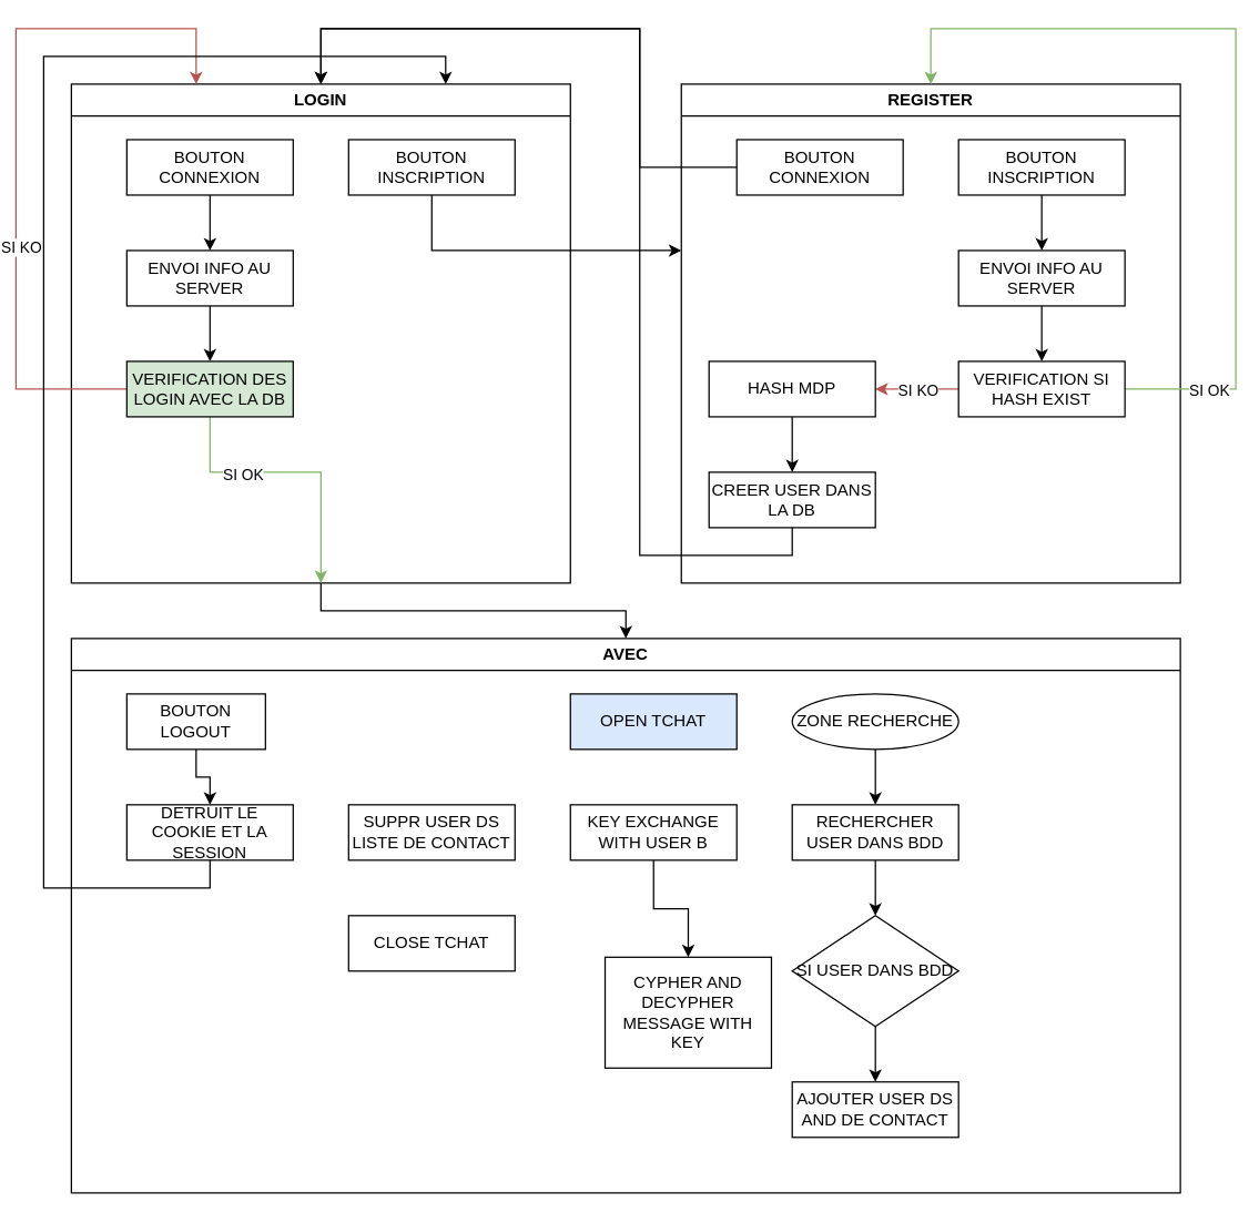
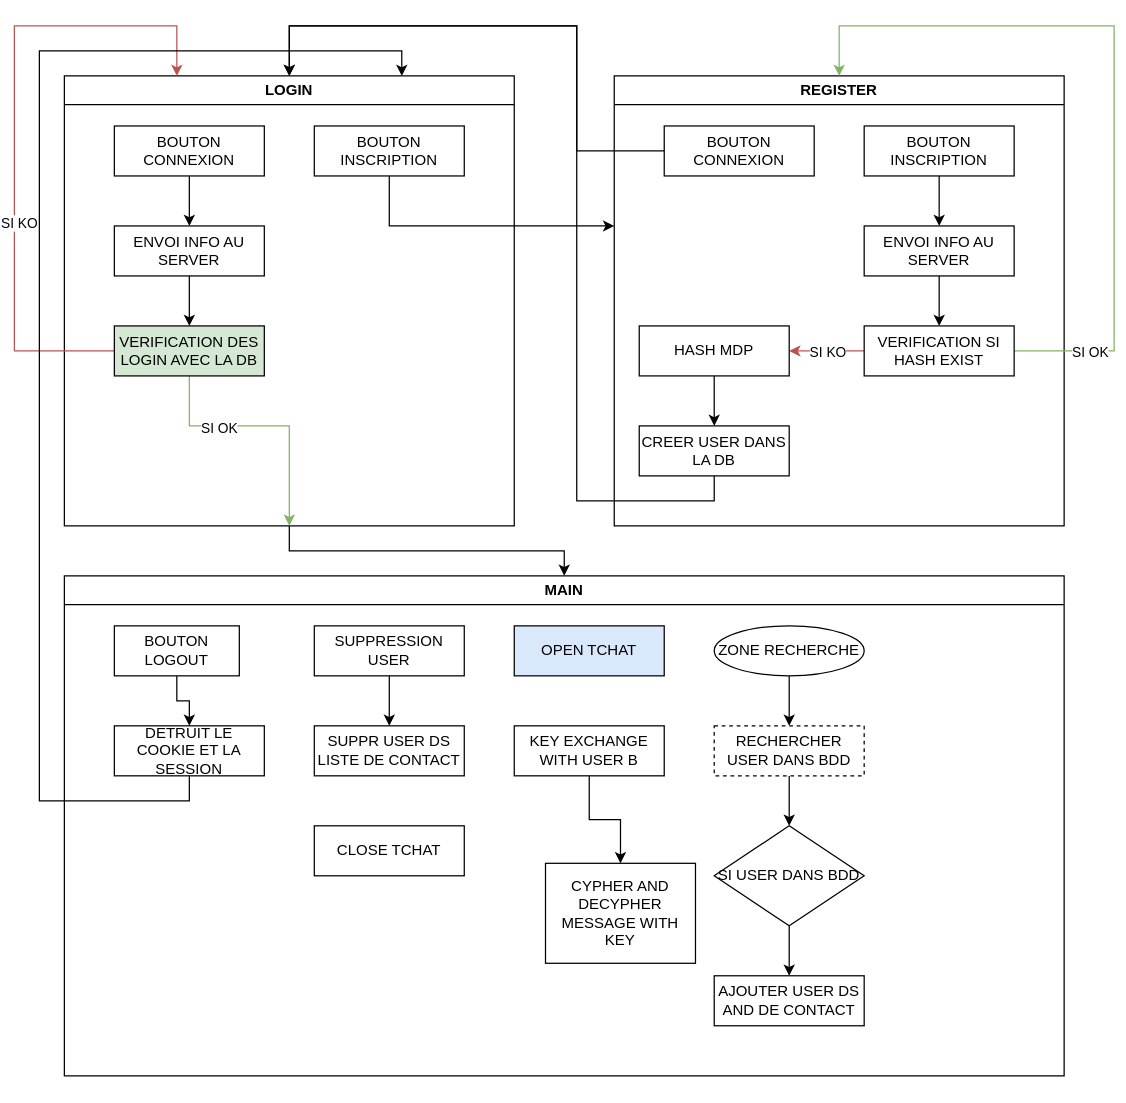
- <mxCell id="14" value="AVEC" style="swimlane;whiteSpace=wrap;html=1;" vertex="1" parent="1"><mxGeometry x="40" y="460" width="800" height="400" as="geometry" /></mxCell>
+ <mxCell id="14" value="MAIN" style="swimlane;whiteSpace=wrap;html=1;" vertex="1" parent="1"><mxGeometry x="40" y="460" width="800" height="400" as="geometry" /></mxCell>
+ <mxCell id="20" value="SUPPRESSION USER" style="rounded=0;whiteSpace=wrap;html=1;" vertex="1" parent="14"><mxGeometry x="200" y="40" width="120" height="40" as="geometry" /></mxCell>
+ <mxCell id="19" value="" style="edgeStyle=orthogonalEdgeStyle;rounded=0;orthogonalLoop=1;jettySize=auto;html=1;" edge="1" parent="14" source="20" target="29"><mxGeometry relative="1" as="geometry" /></mxCell>
- <mxCell id="25" value="RECHERCHER USER DANS BDD" style="rounded=0;whiteSpace=wrap;html=1;" vertex="1" parent="14"><mxGeometry x="520" y="120" width="120" height="40" as="geometry" /></mxCell>
+ <mxCell id="25" value="RECHERCHER USER DANS BDD" style="rounded=0;whiteSpace=wrap;html=1;dashed=1;" vertex="1" parent="14"><mxGeometry x="520" y="120" width="120" height="40" as="geometry" /></mxCell>
